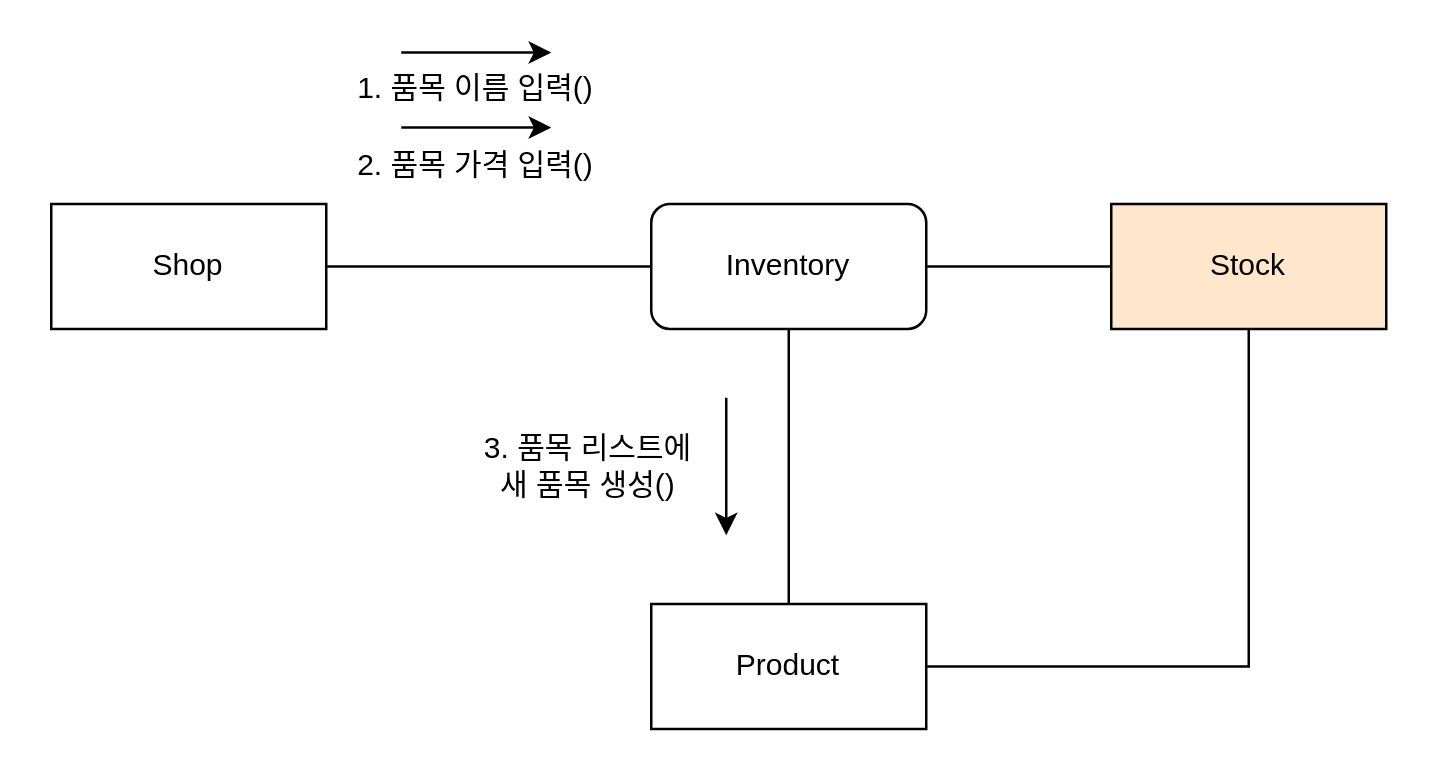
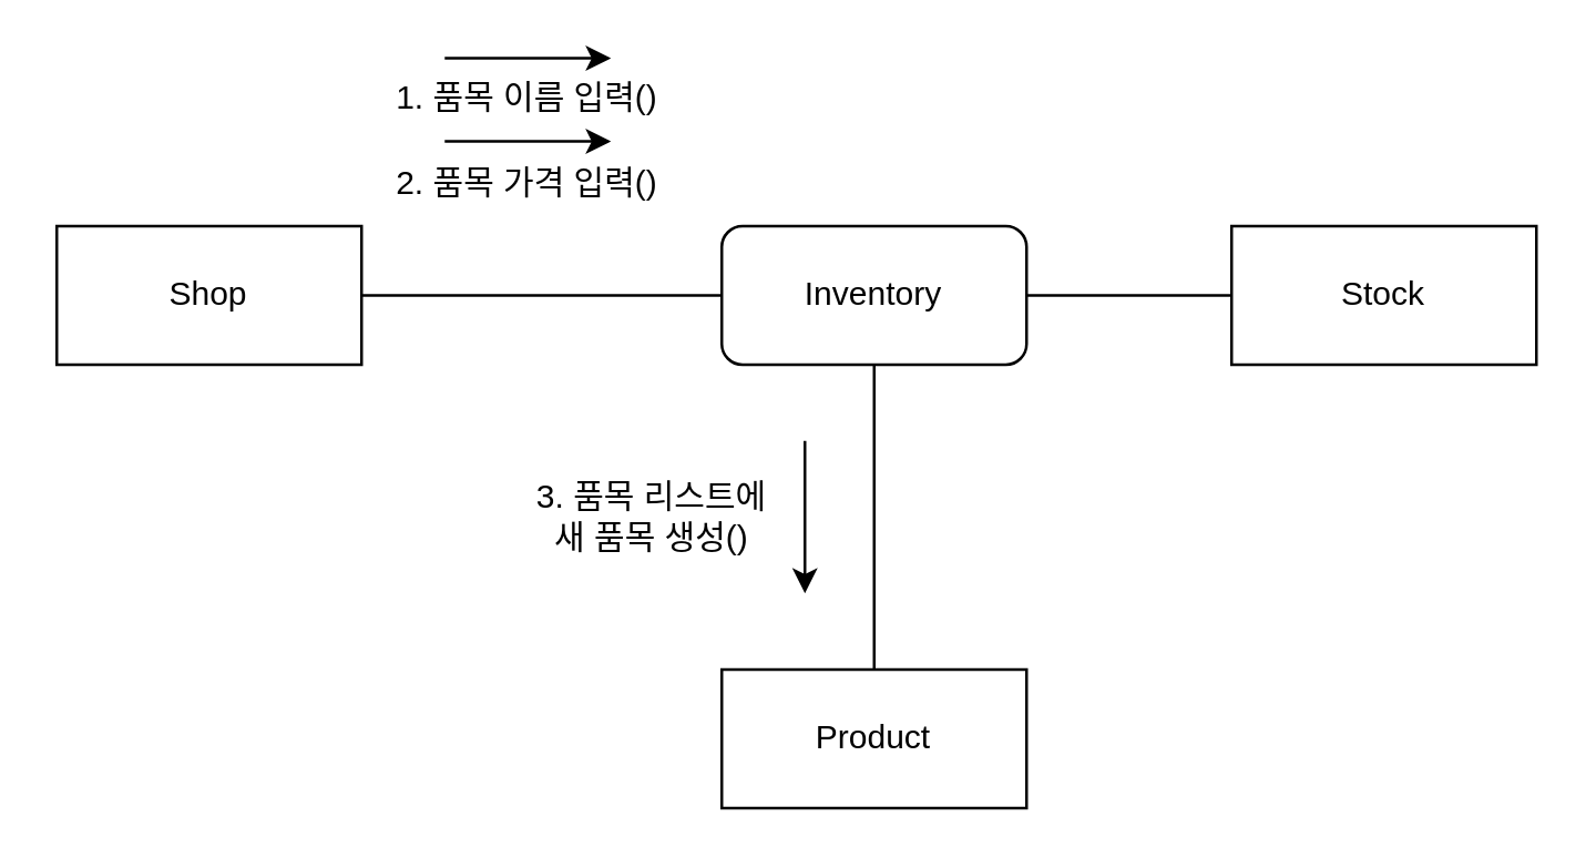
- <mxCell id="9" value="Stock" style="html=1;whiteSpace=wrap;fillColor=#ffe6cc;" vertex="1" parent="1"><mxGeometry x="444" y="81" width="110" height="50" as="geometry" /></mxCell>
+ <mxCell id="9" value="Stock" style="html=1;whiteSpace=wrap;" vertex="1" parent="1"><mxGeometry x="444" y="81" width="110" height="50" as="geometry" /></mxCell>
- <mxCell id="7" style="edgeStyle=orthogonalEdgeStyle;rounded=0;orthogonalLoop=1;jettySize=auto;html=1;exitX=1;exitY=0.5;exitDx=0;exitDy=0;entryX=0.5;entryY=1;entryDx=0;entryDy=0;endArrow=none;endFill=0;" edge="1" parent="1" source="8" target="9"><mxGeometry relative="1" as="geometry" /></mxCell>
